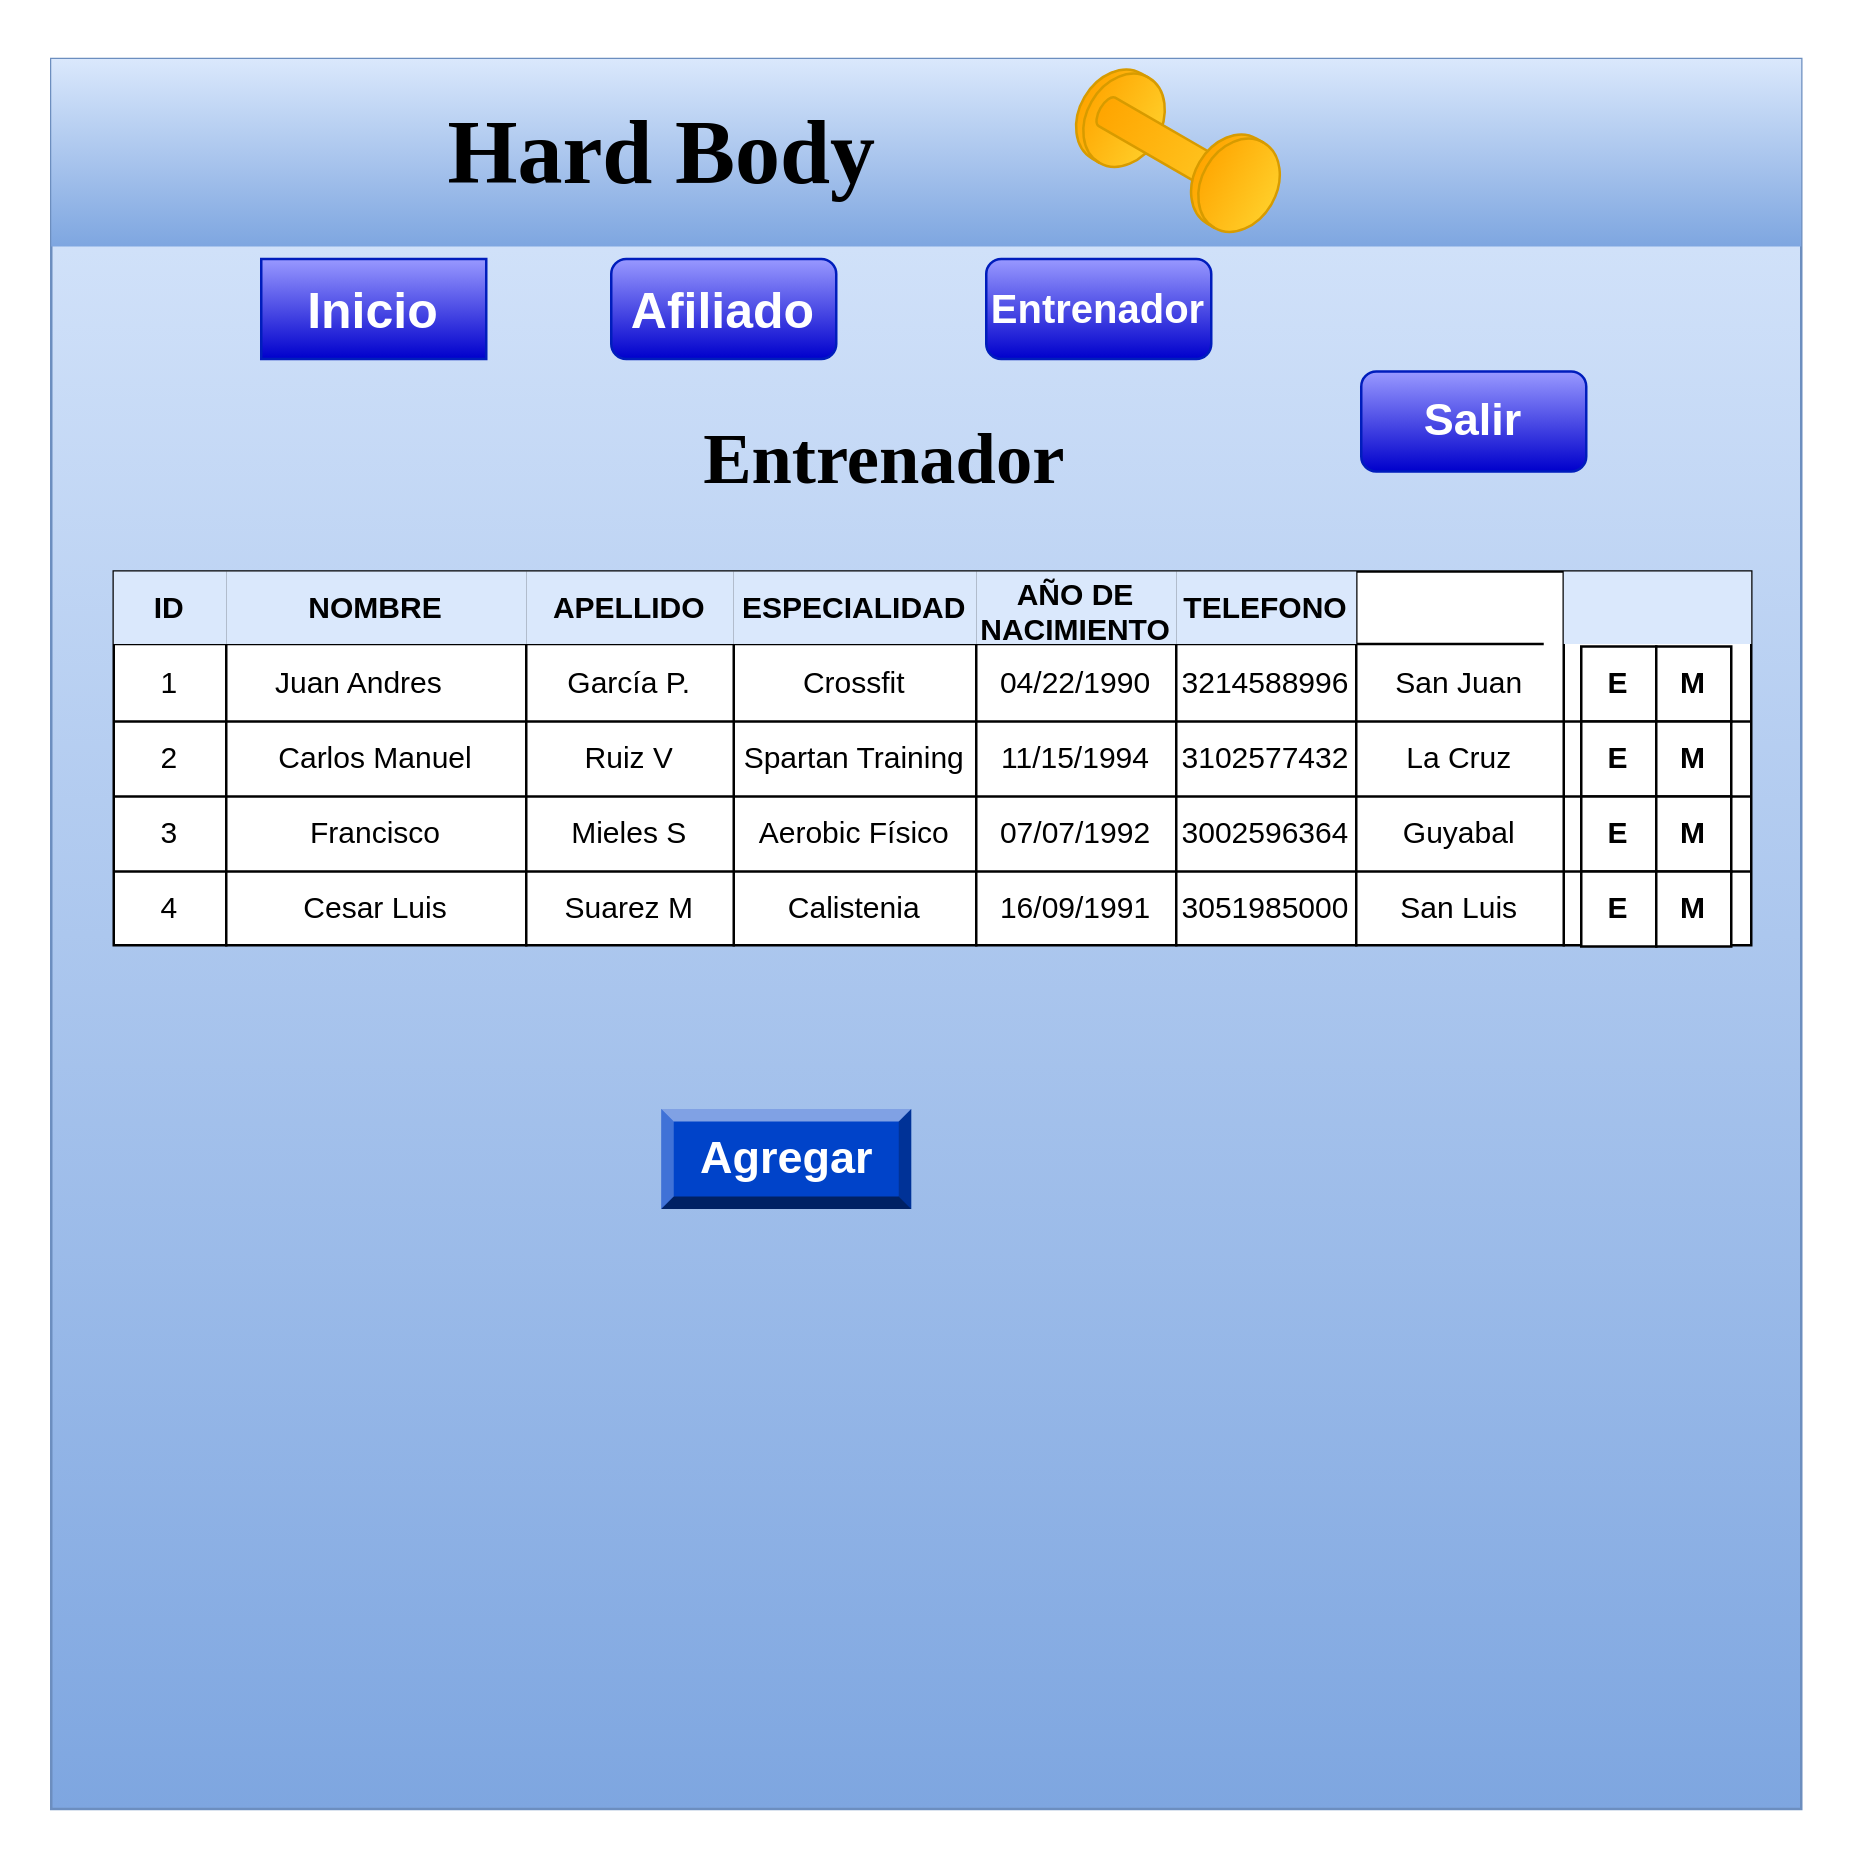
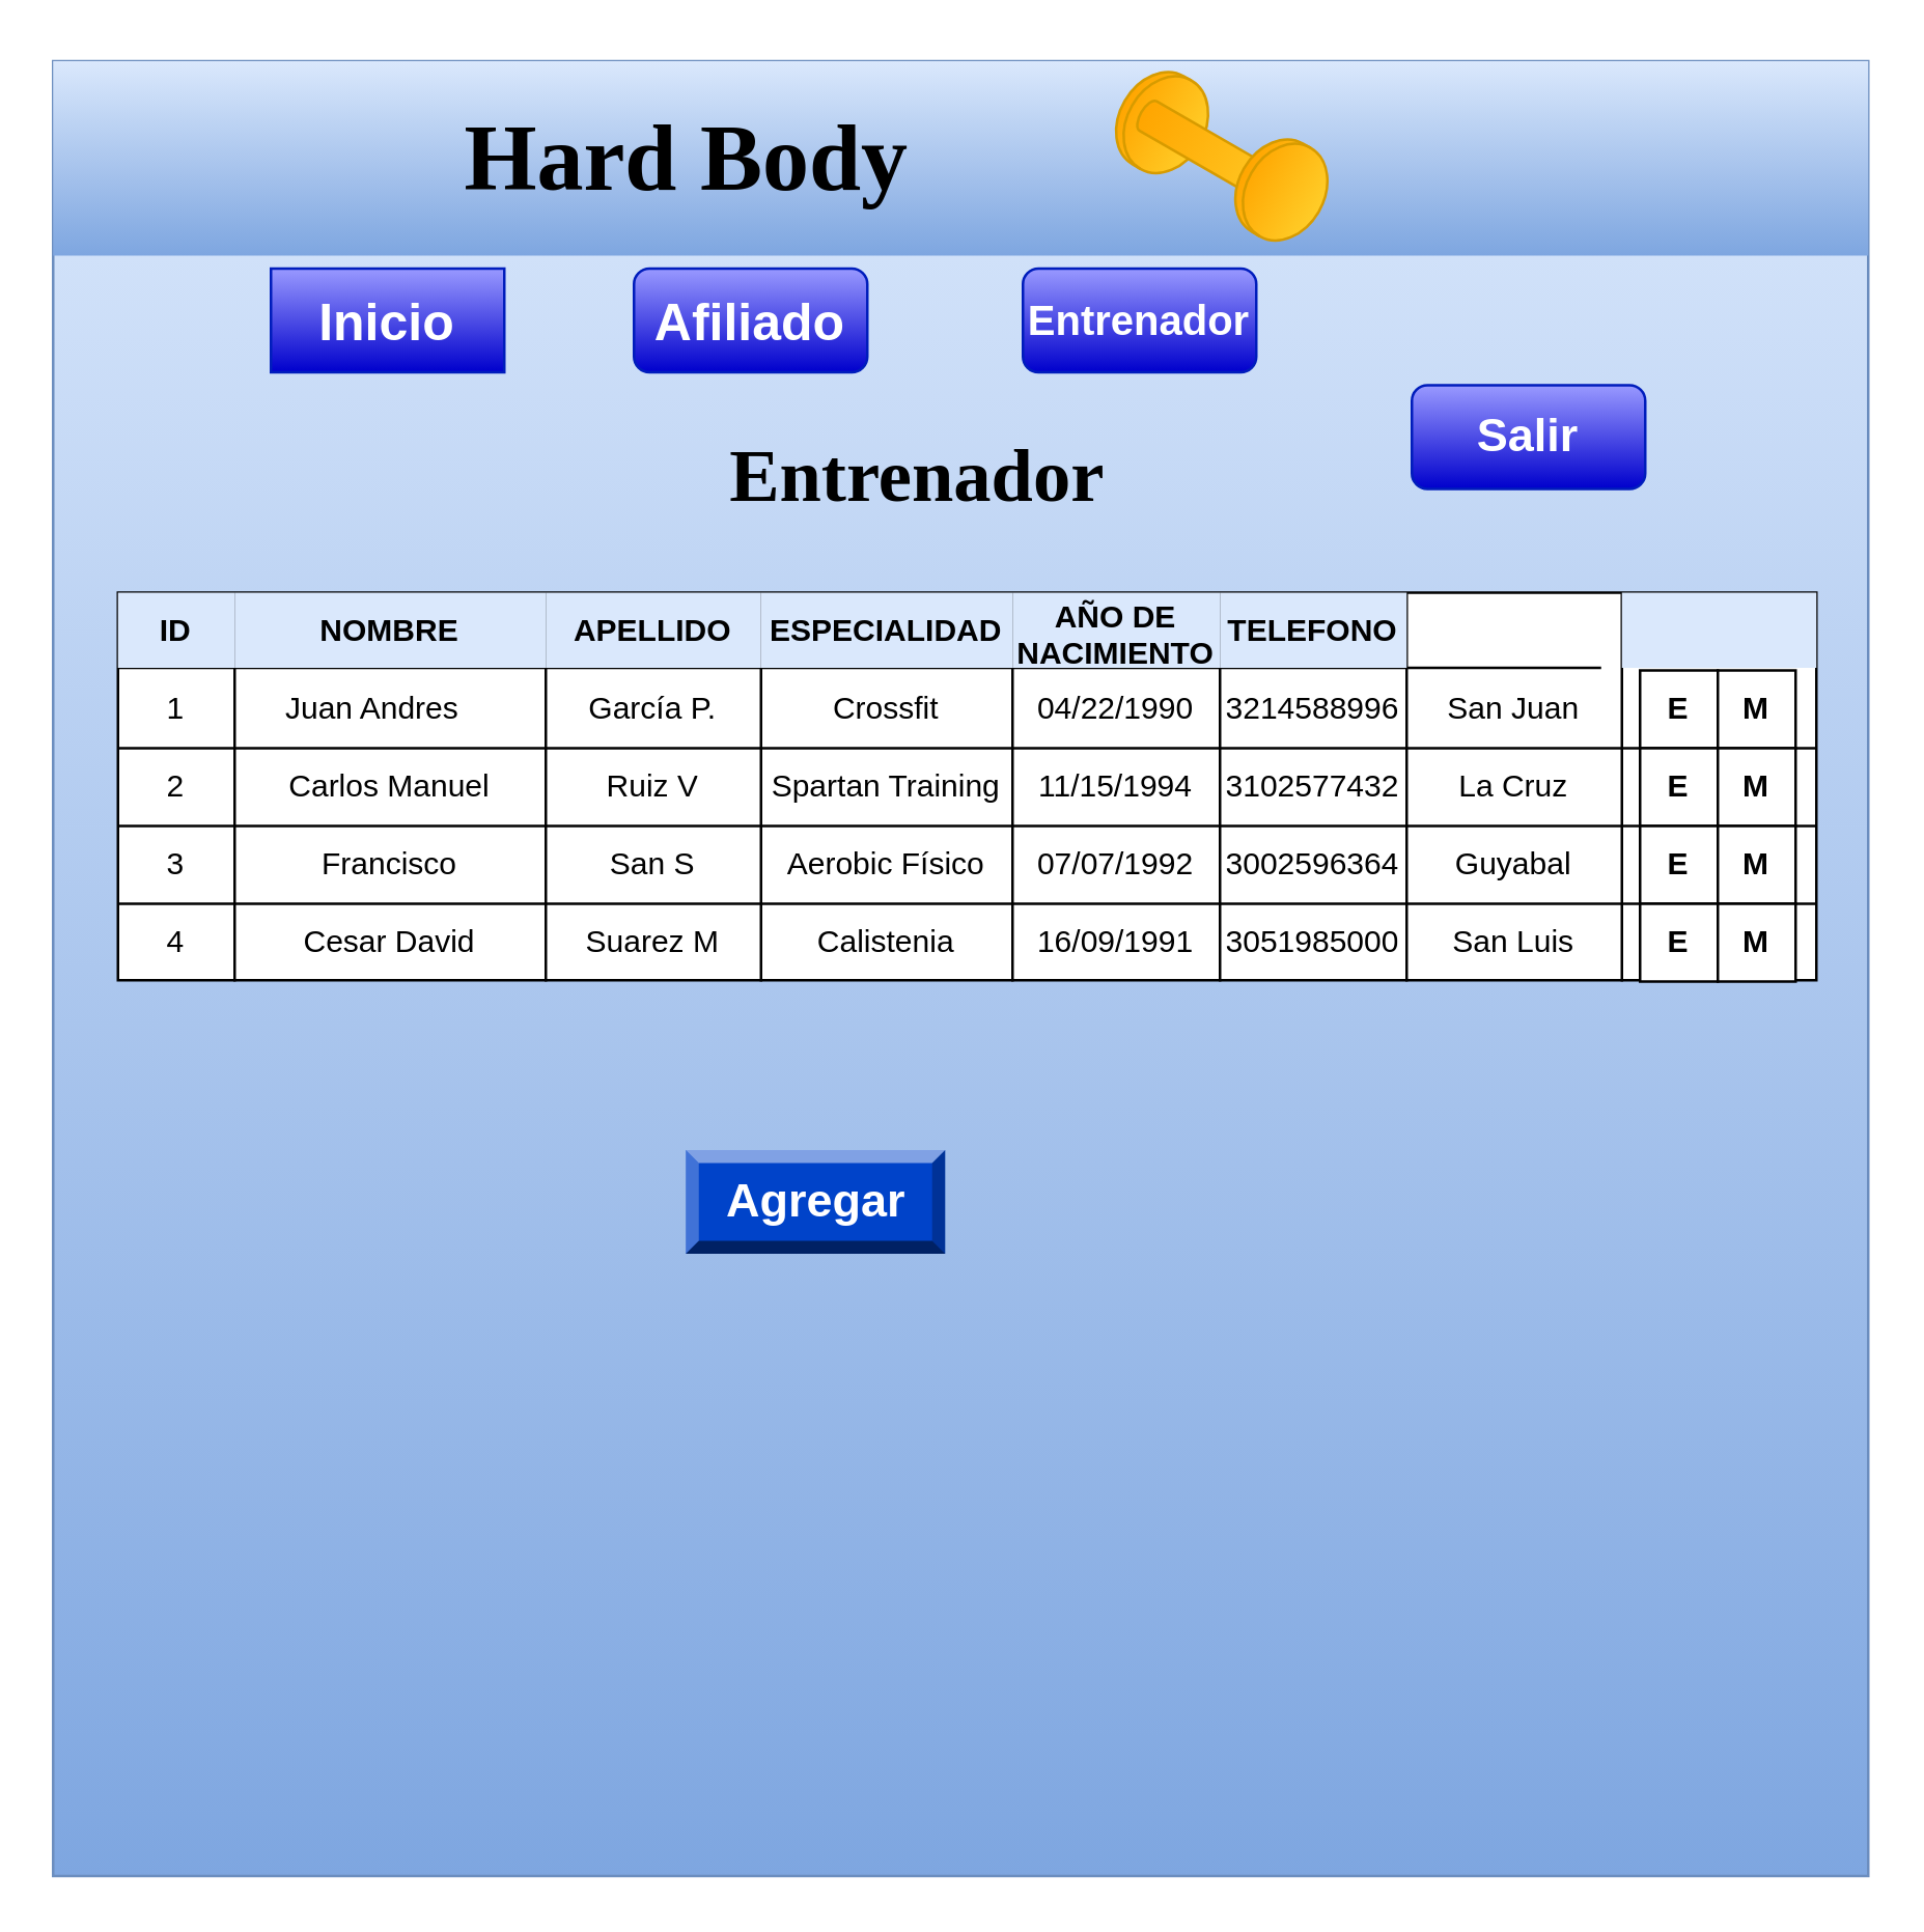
- <mxCell id="44" value="Mieles S" style="shape=partialRectangle;html=1;whiteSpace=wrap;connectable=0;fillColor=none;top=0;left=0;bottom=0;right=0;overflow=hidden;pointerEvents=1;" parent="41" vertex="1"><mxGeometry x="165" width="83" height="30" as="geometry"><mxRectangle width="83" height="30" as="alternateBounds" /></mxGeometry></mxCell>
+ <mxCell id="44" value="San S" style="shape=partialRectangle;html=1;whiteSpace=wrap;connectable=0;fillColor=none;top=0;left=0;bottom=0;right=0;overflow=hidden;pointerEvents=1;" parent="41" vertex="1"><mxGeometry x="165" width="83" height="30" as="geometry"><mxRectangle width="83" height="30" as="alternateBounds" /></mxGeometry></mxCell>
- <mxCell id="52" value="Cesar Luis" style="shape=partialRectangle;html=1;whiteSpace=wrap;connectable=0;fillColor=none;top=0;left=0;bottom=0;right=0;overflow=hidden;pointerEvents=1;" parent="50" vertex="1"><mxGeometry x="45" width="120" height="30" as="geometry"><mxRectangle width="120" height="30" as="alternateBounds" /></mxGeometry></mxCell>
+ <mxCell id="52" value="Cesar David" style="shape=partialRectangle;html=1;whiteSpace=wrap;connectable=0;fillColor=none;top=0;left=0;bottom=0;right=0;overflow=hidden;pointerEvents=1;" parent="50" vertex="1"><mxGeometry x="45" width="120" height="30" as="geometry"><mxRectangle width="120" height="30" as="alternateBounds" /></mxGeometry></mxCell>
